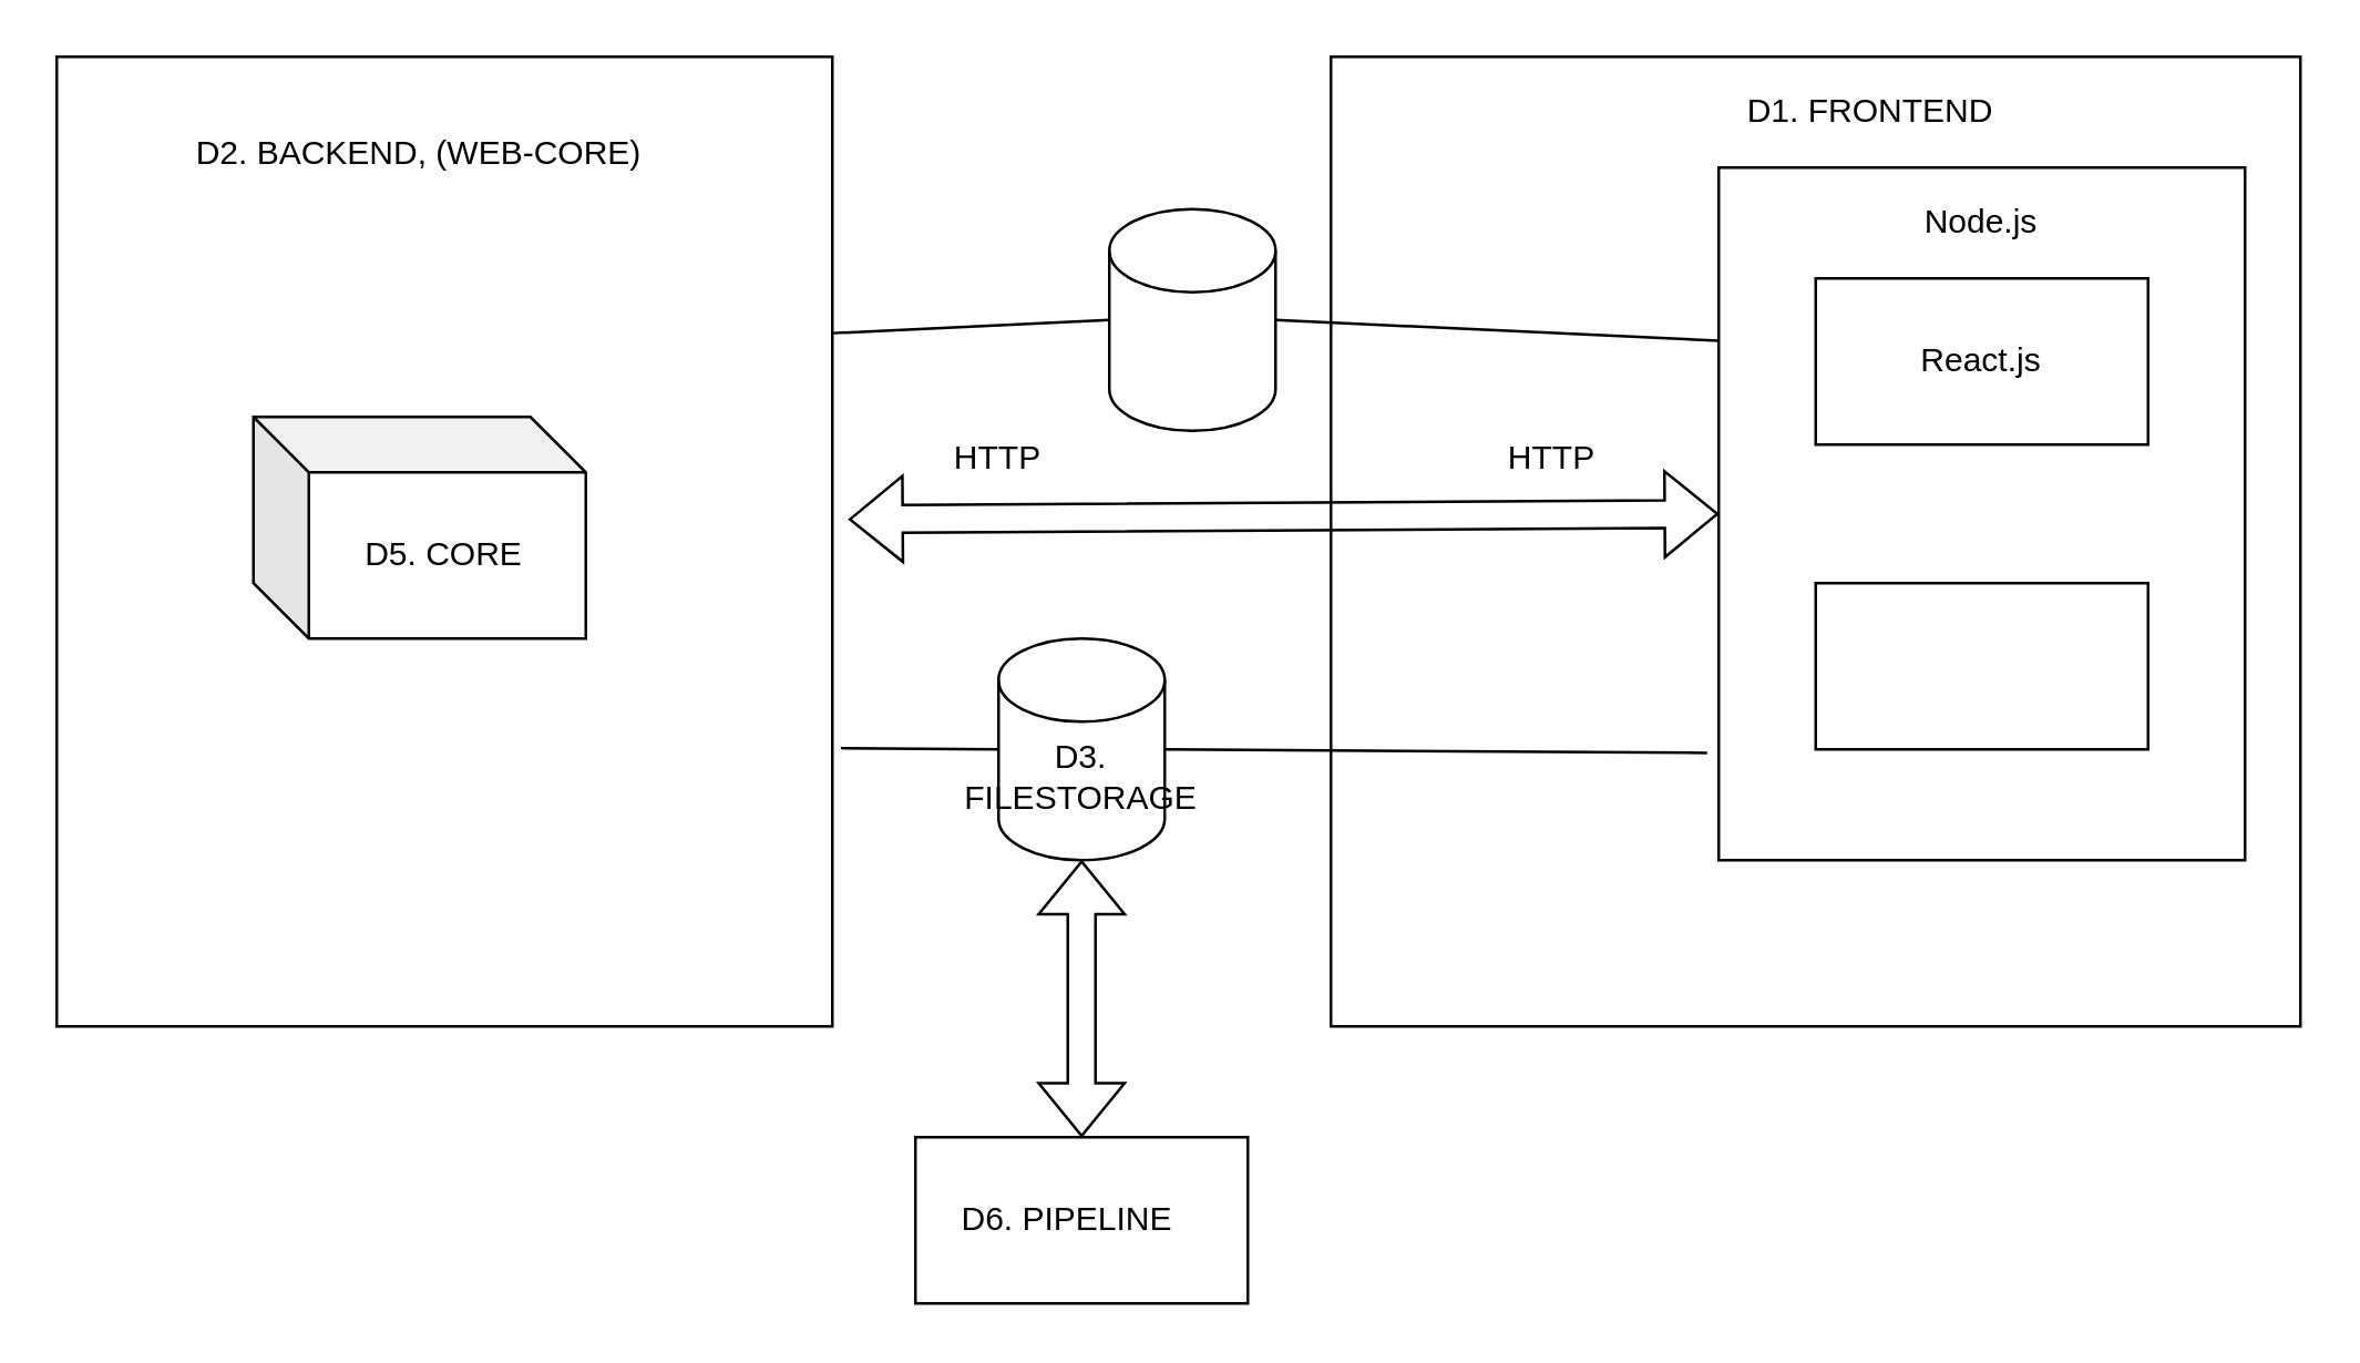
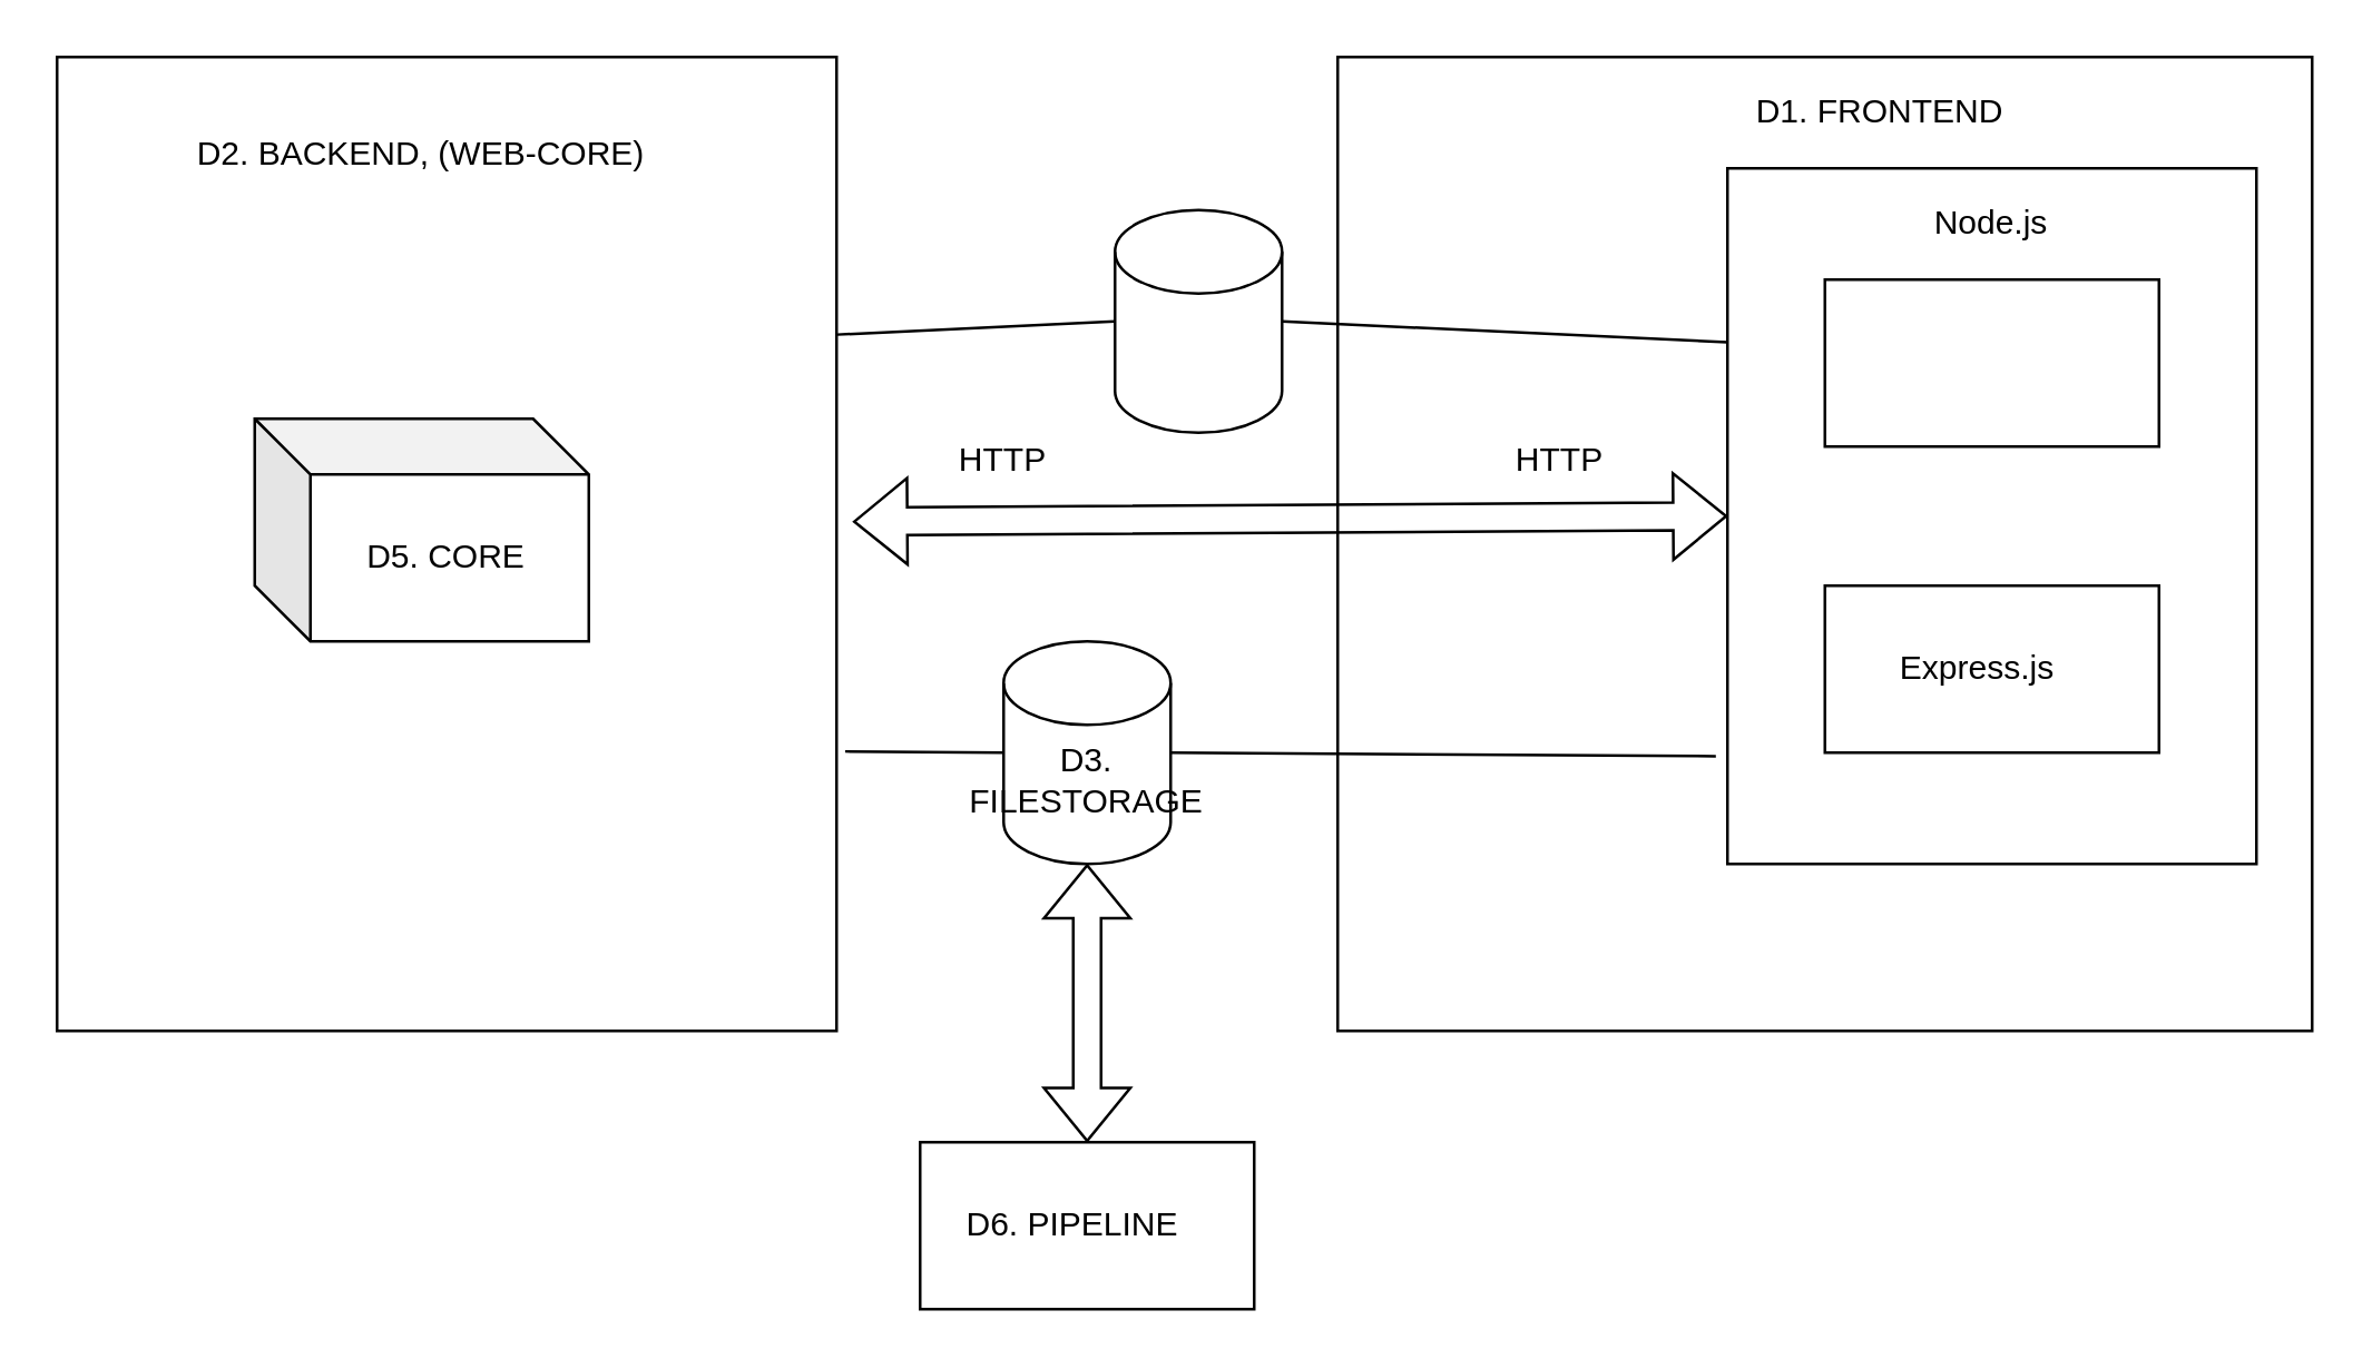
- <mxCell id="10" value="React.js" style="text;html=1;strokeColor=none;fillColor=none;align=center;verticalAlign=middle;whiteSpace=wrap;rounded=0;" parent="1" vertex="1"><mxGeometry x="695" y="120" width="40" height="20" as="geometry" /></mxCell>
+ <mxCell id="11" value="Express.js" style="text;html=1;strokeColor=none;fillColor=none;align=center;verticalAlign=middle;whiteSpace=wrap;rounded=0;" parent="1" vertex="1"><mxGeometry x="690" y="230" width="40" height="20" as="geometry" /></mxCell>
